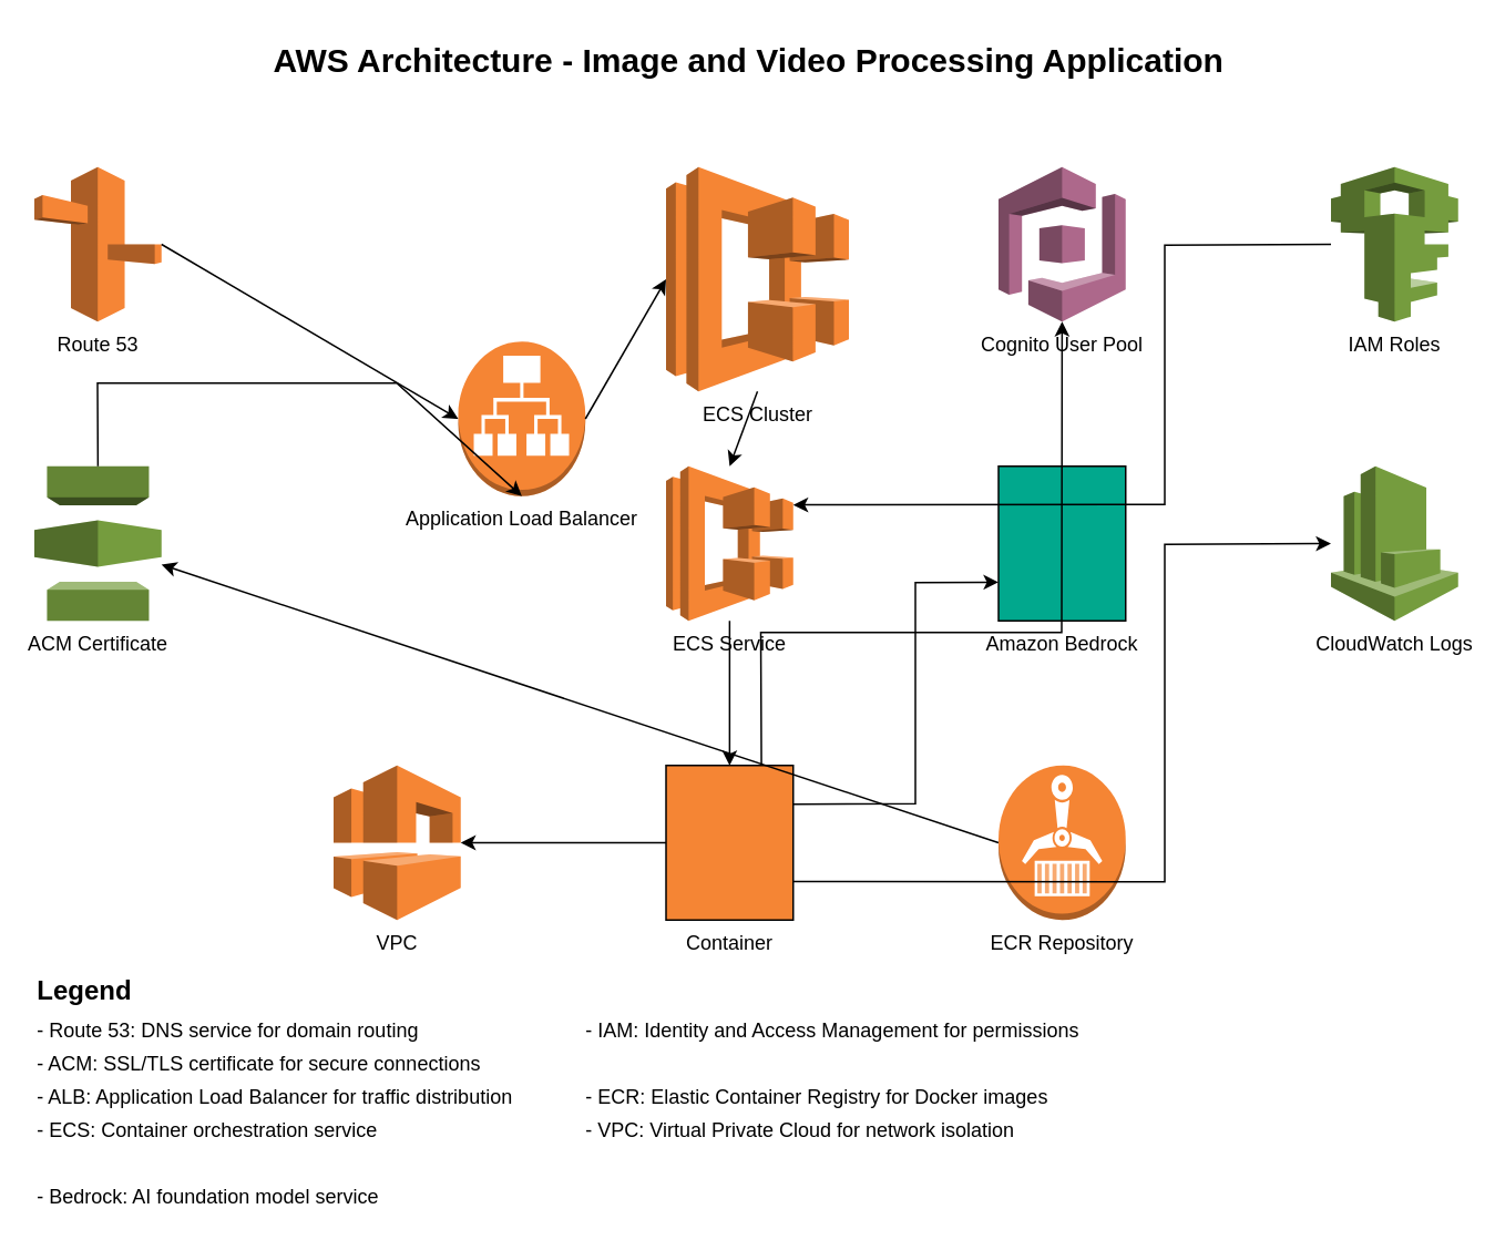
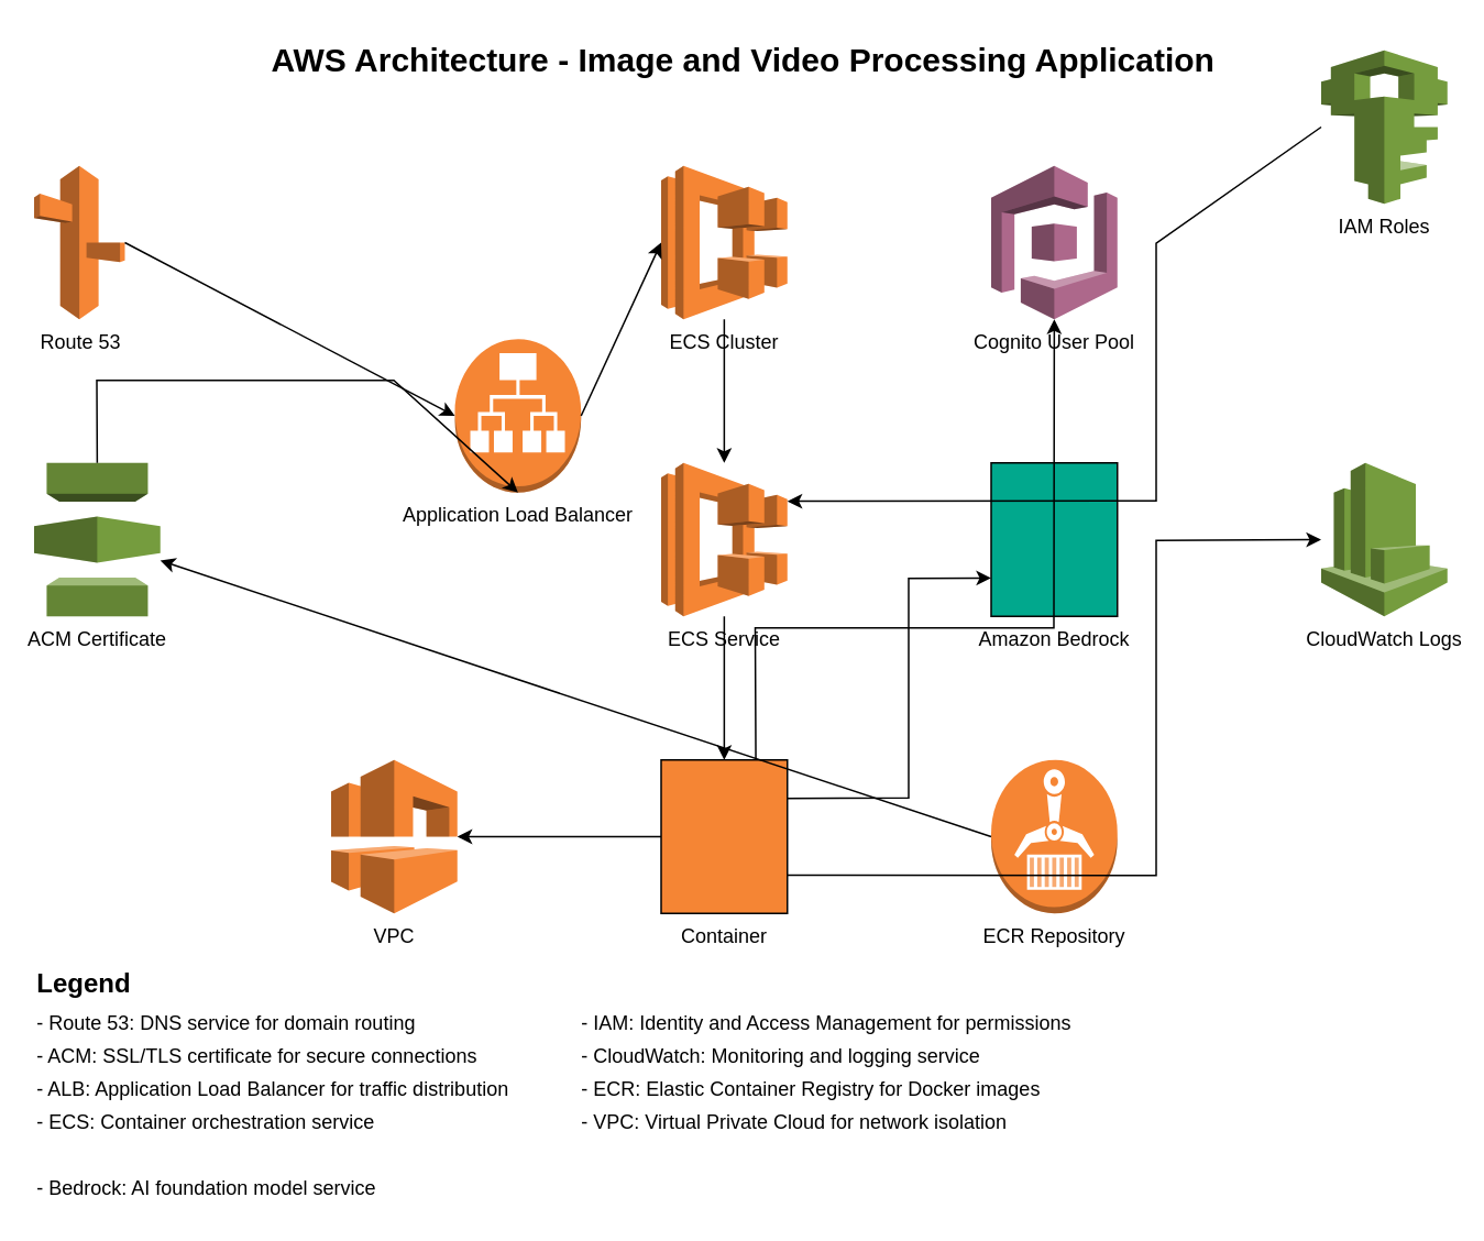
- <mxCell id="2" value="Route 53" style="outlineConnect=0;dashed=0;verticalLabelPosition=bottom;verticalAlign=top;align=center;html=1;shape=mxgraph.aws3.route_53;fillColor=#F58536;gradientColor=none;" vertex="1" parent="1"><mxGeometry x="20" y="100" width="76.5" height="93" as="geometry" /></mxCell>
+ <mxCell id="2" value="Route 53" style="outlineConnect=0;dashed=0;verticalLabelPosition=bottom;verticalAlign=top;align=center;html=1;shape=mxgraph.aws3.route_53;fillColor=#F58536;gradientColor=none;" vertex="1" parent="1"><mxGeometry x="20" y="100" width="55" height="93" as="geometry" /></mxCell>
- <mxCell id="13" value="IAM Roles" style="outlineConnect=0;dashed=0;verticalLabelPosition=bottom;verticalAlign=top;align=center;html=1;shape=mxgraph.aws3.iam;fillColor=#759C3E;gradientColor=none;" vertex="1" parent="1"><mxGeometry x="800" y="100" width="76.5" height="93" as="geometry" /></mxCell>
+ <mxCell id="13" value="IAM Roles" style="outlineConnect=0;dashed=0;verticalLabelPosition=bottom;verticalAlign=top;align=center;html=1;shape=mxgraph.aws3.iam;fillColor=#759C3E;gradientColor=none;" vertex="1" parent="1"><mxGeometry x="800" y="30" width="76.5" height="93" as="geometry" /></mxCell>
- <mxCell id="5" value="ECS Cluster" style="outlineConnect=0;dashed=0;verticalLabelPosition=bottom;verticalAlign=top;align=center;html=1;shape=mxgraph.aws3.ecs;fillColor=#F58534;gradientColor=none;" vertex="1" parent="1"><mxGeometry x="400" y="100" width="110" height="135" as="geometry" /></mxCell>
+ <mxCell id="5" value="ECS Cluster" style="outlineConnect=0;dashed=0;verticalLabelPosition=bottom;verticalAlign=top;align=center;html=1;shape=mxgraph.aws3.ecs;fillColor=#F58534;gradientColor=none;" vertex="1" parent="1"><mxGeometry x="400" y="100" width="76.5" height="93" as="geometry" /></mxCell>
+ <mxCell id="33" value="- CloudWatch: Monitoring and logging service" style="text;html=1;strokeColor=none;fillColor=none;align=left;verticalAlign=middle;whiteSpace=wrap;rounded=0;" vertex="1" parent="1"><mxGeometry x="350" y="630" width="300" height="20" as="geometry" /></mxCell>
